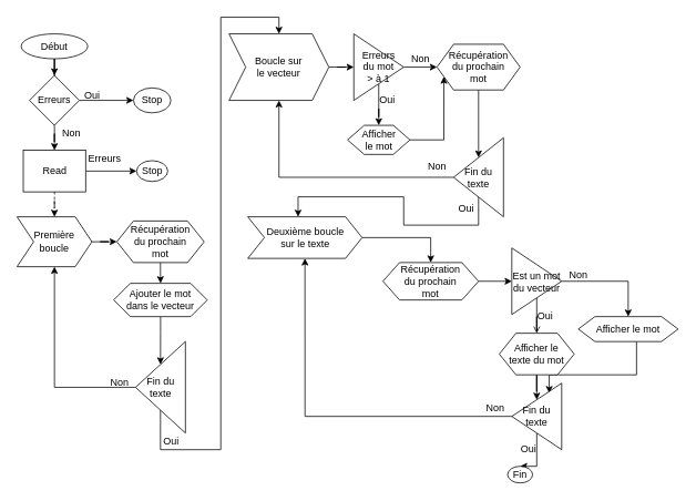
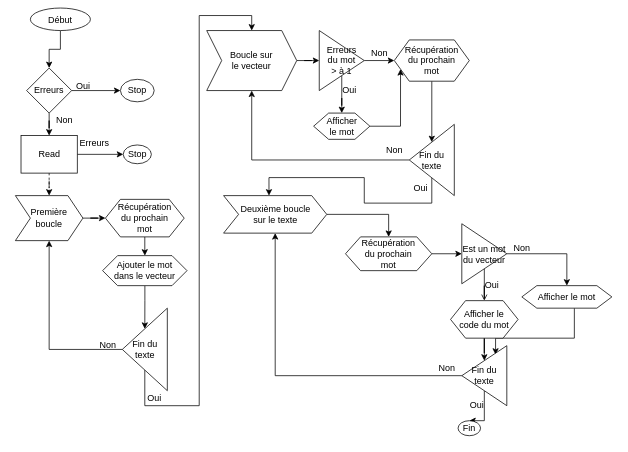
- <mxCell id="3" value="Début" style="ellipse" vertex="1" parent="1"><mxGeometry x="25" y="40" width="80" height="30" as="geometry" /></mxCell>
+ <mxCell id="3" value="Début" style="ellipse" vertex="1" parent="1"><mxGeometry x="40" y="10" width="80" height="30" as="geometry" /></mxCell>
- <mxCell id="41" value="&lt;div&gt;Afficher le&lt;/div&gt;&lt;div&gt;texte du mot&lt;br&gt;&lt;/div&gt;" style="shape=hexagon;perimeter=hexagonPerimeter2;whiteSpace=wrap;html=1;fixedSize=1;" vertex="1" parent="1"><mxGeometry x="600" y="400" width="90" height="50" as="geometry" /></mxCell>
+ <mxCell id="41" value="&lt;div&gt;Afficher le&lt;/div&gt;&lt;div&gt;code du mot&lt;br&gt;&lt;/div&gt;" style="shape=hexagon;perimeter=hexagonPerimeter2;whiteSpace=wrap;html=1;fixedSize=1;" vertex="1" parent="1"><mxGeometry x="600" y="400" width="90" height="50" as="geometry" /></mxCell>
